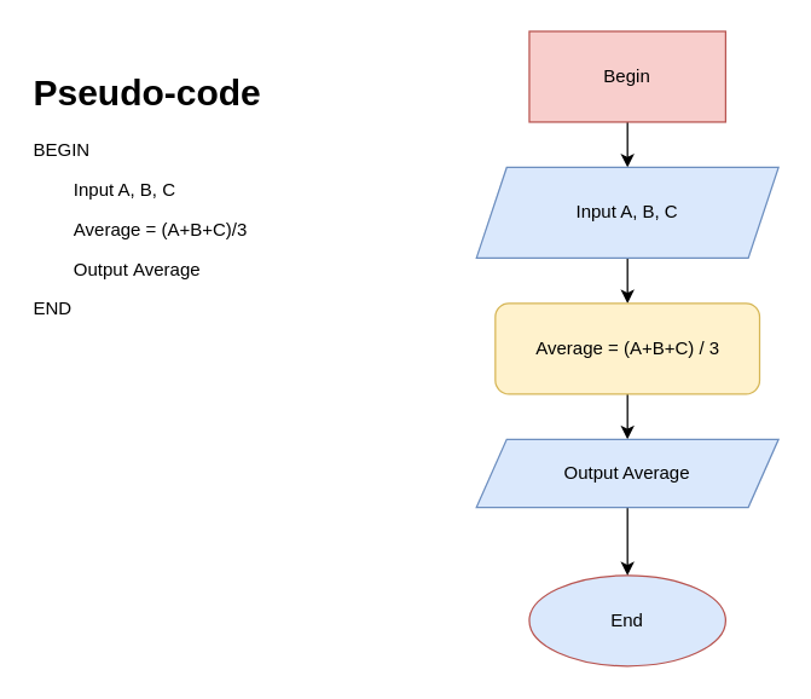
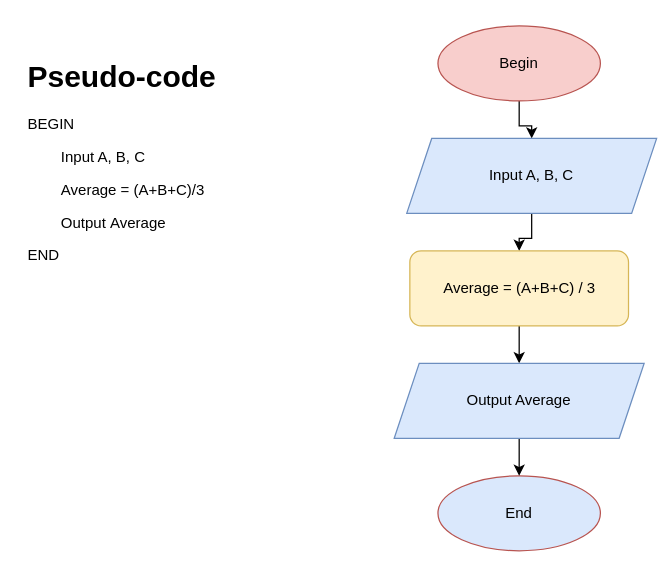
- <mxCell id="3" value="Begin" style="whiteSpace=wrap;html=1;fillColor=#f8cecc;strokeColor=#b85450;rounded=0;" vertex="1" parent="1"><mxGeometry x="350" y="20" width="130" height="60" as="geometry" /></mxCell>
+ <mxCell id="3" value="Begin" style="ellipse;whiteSpace=wrap;html=1;fillColor=#f8cecc;strokeColor=#b85450;" vertex="1" parent="1"><mxGeometry x="350" y="20" width="130" height="60" as="geometry" /></mxCell>
- <mxCell id="6" value="Input A, B, C" style="shape=parallelogram;perimeter=parallelogramPerimeter;whiteSpace=wrap;html=1;fixedSize=1;fillColor=#dae8fc;strokeColor=#6c8ebf;" vertex="1" parent="1"><mxGeometry x="315" y="110" width="200" height="60" as="geometry" /></mxCell>
+ <mxCell id="6" value="Input A, B, C" style="shape=parallelogram;perimeter=parallelogramPerimeter;whiteSpace=wrap;html=1;fixedSize=1;fillColor=#dae8fc;strokeColor=#6c8ebf;" vertex="1" parent="1"><mxGeometry x="325" y="110" width="200" height="60" as="geometry" /></mxCell>
- <mxCell id="10" value="Output Average" style="shape=parallelogram;perimeter=parallelogramPerimeter;whiteSpace=wrap;html=1;fixedSize=1;fillColor=#dae8fc;strokeColor=#6c8ebf;" vertex="1" parent="1"><mxGeometry x="315" y="290" width="200" height="45" as="geometry" /></mxCell>
+ <mxCell id="10" value="Output Average" style="shape=parallelogram;perimeter=parallelogramPerimeter;whiteSpace=wrap;html=1;fixedSize=1;fillColor=#dae8fc;strokeColor=#6c8ebf;" vertex="1" parent="1"><mxGeometry x="315" y="290" width="200" height="60" as="geometry" /></mxCell>
